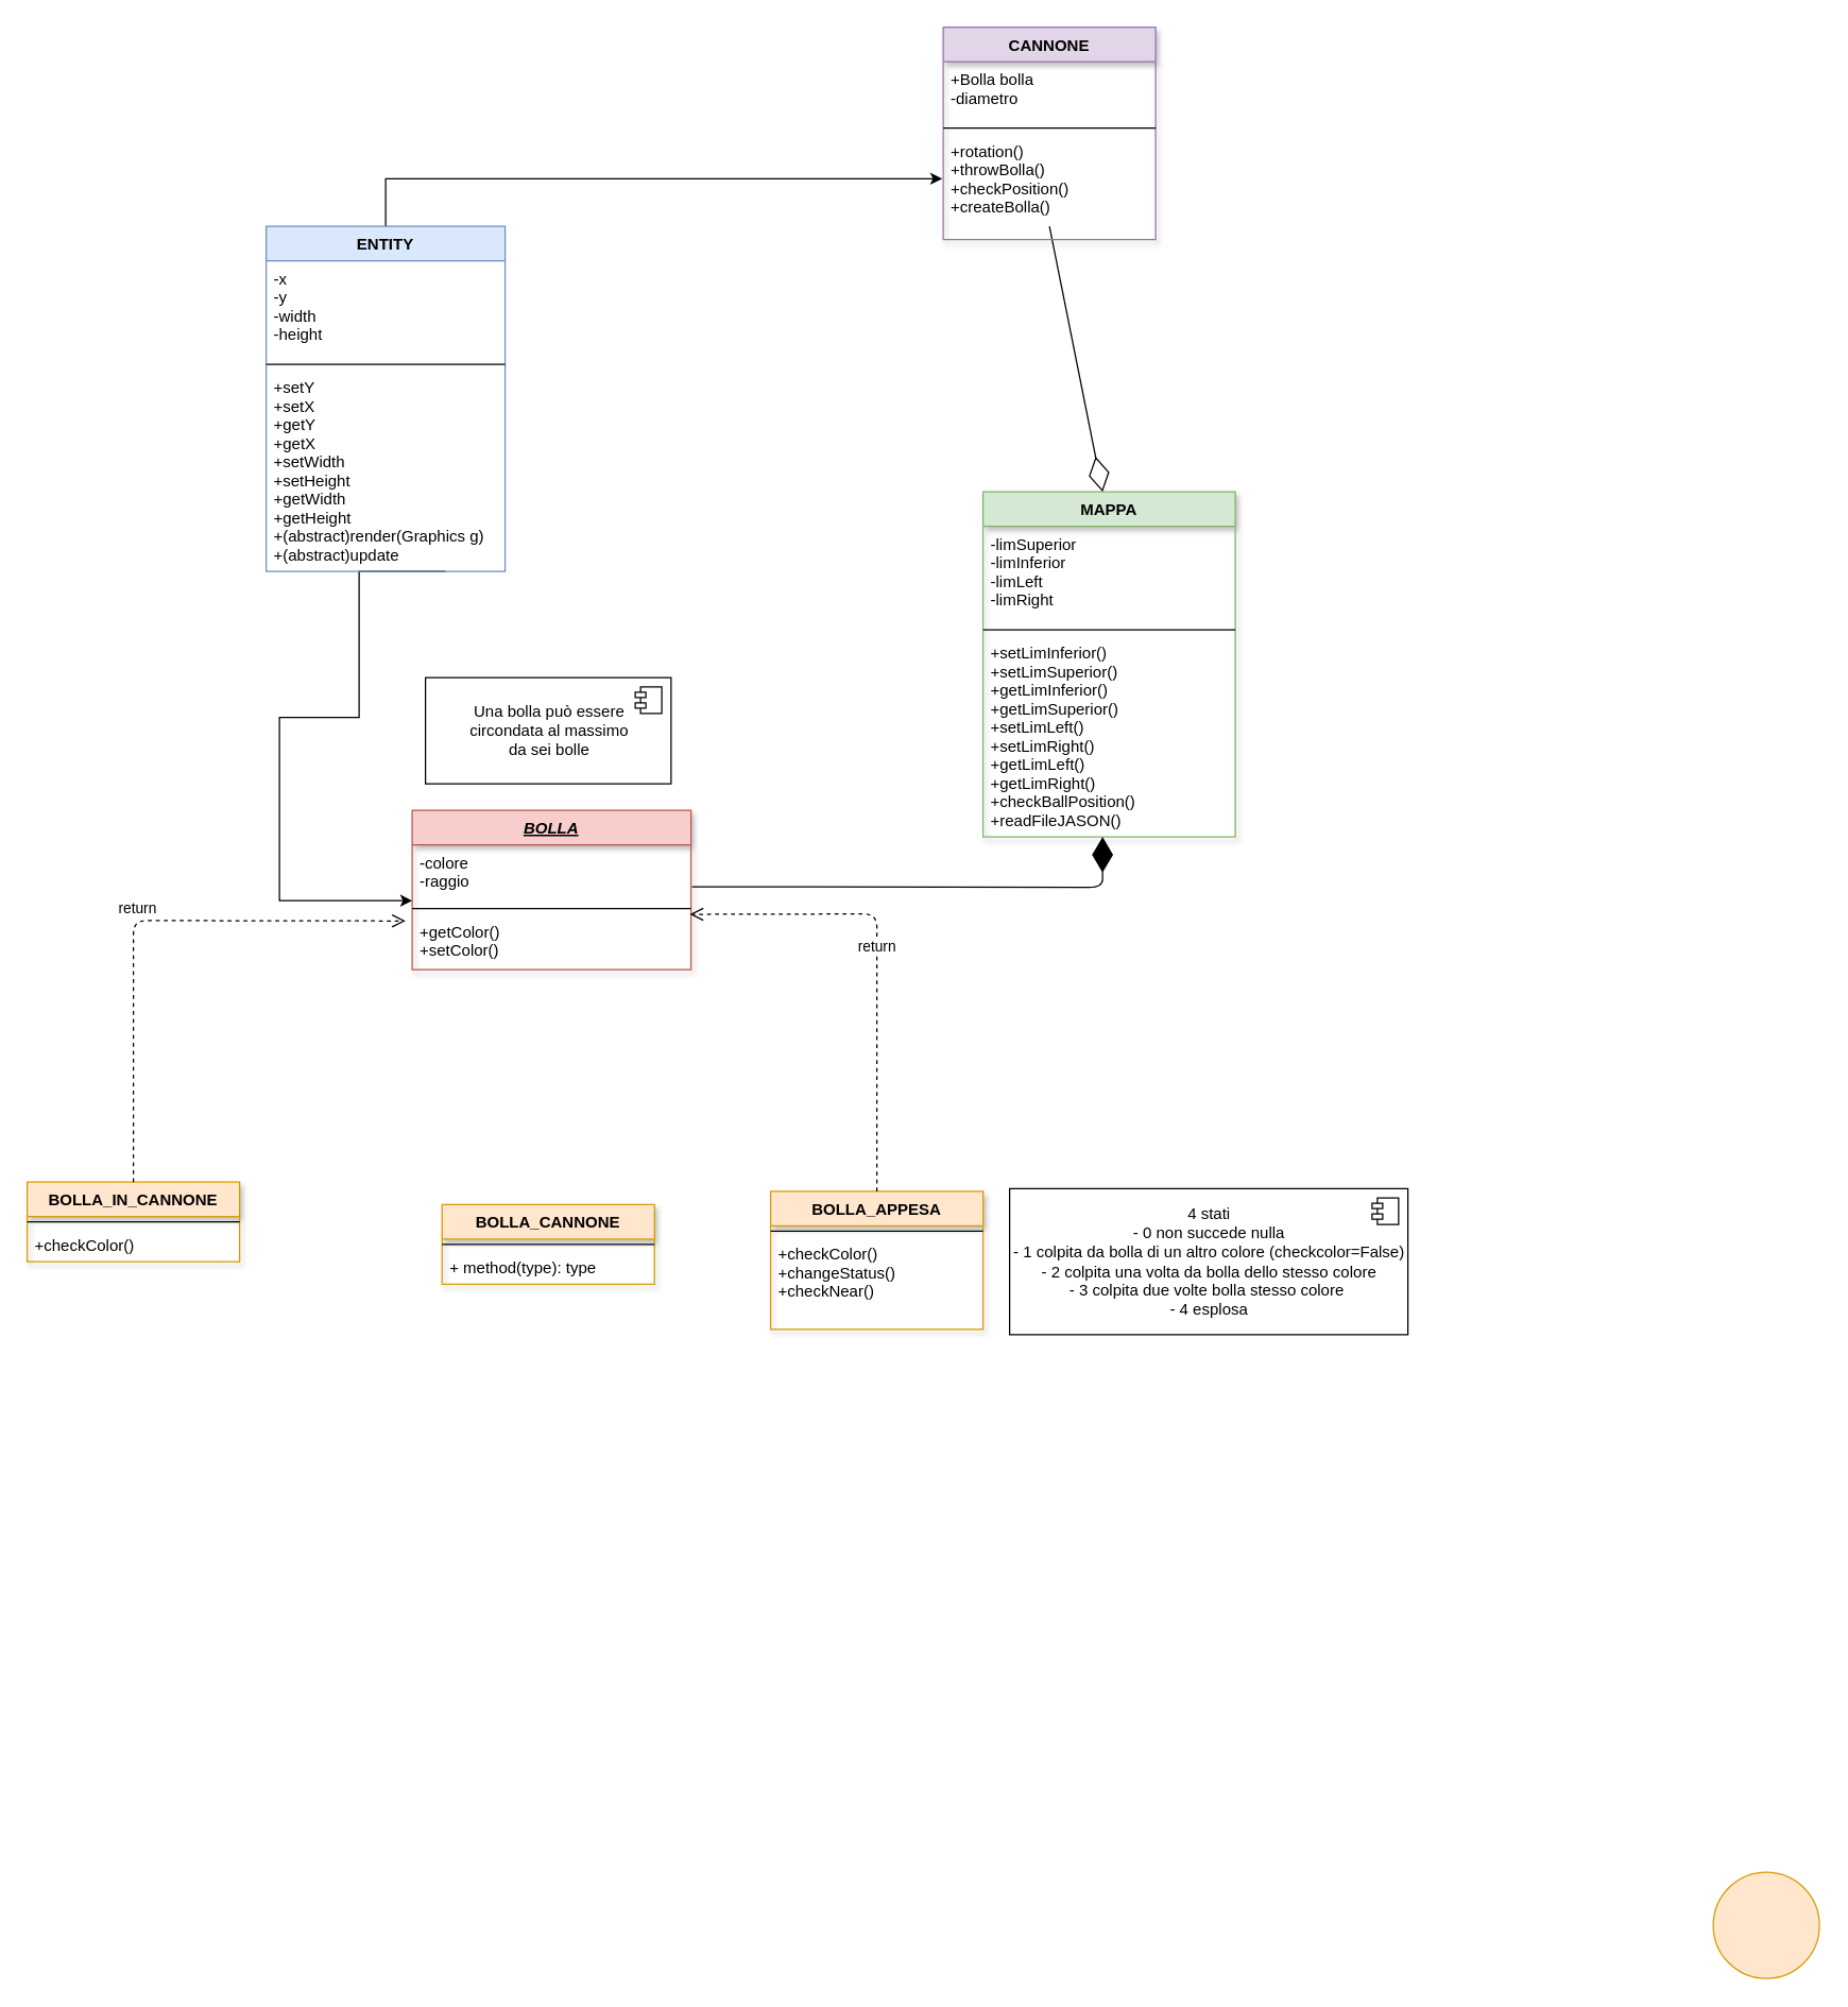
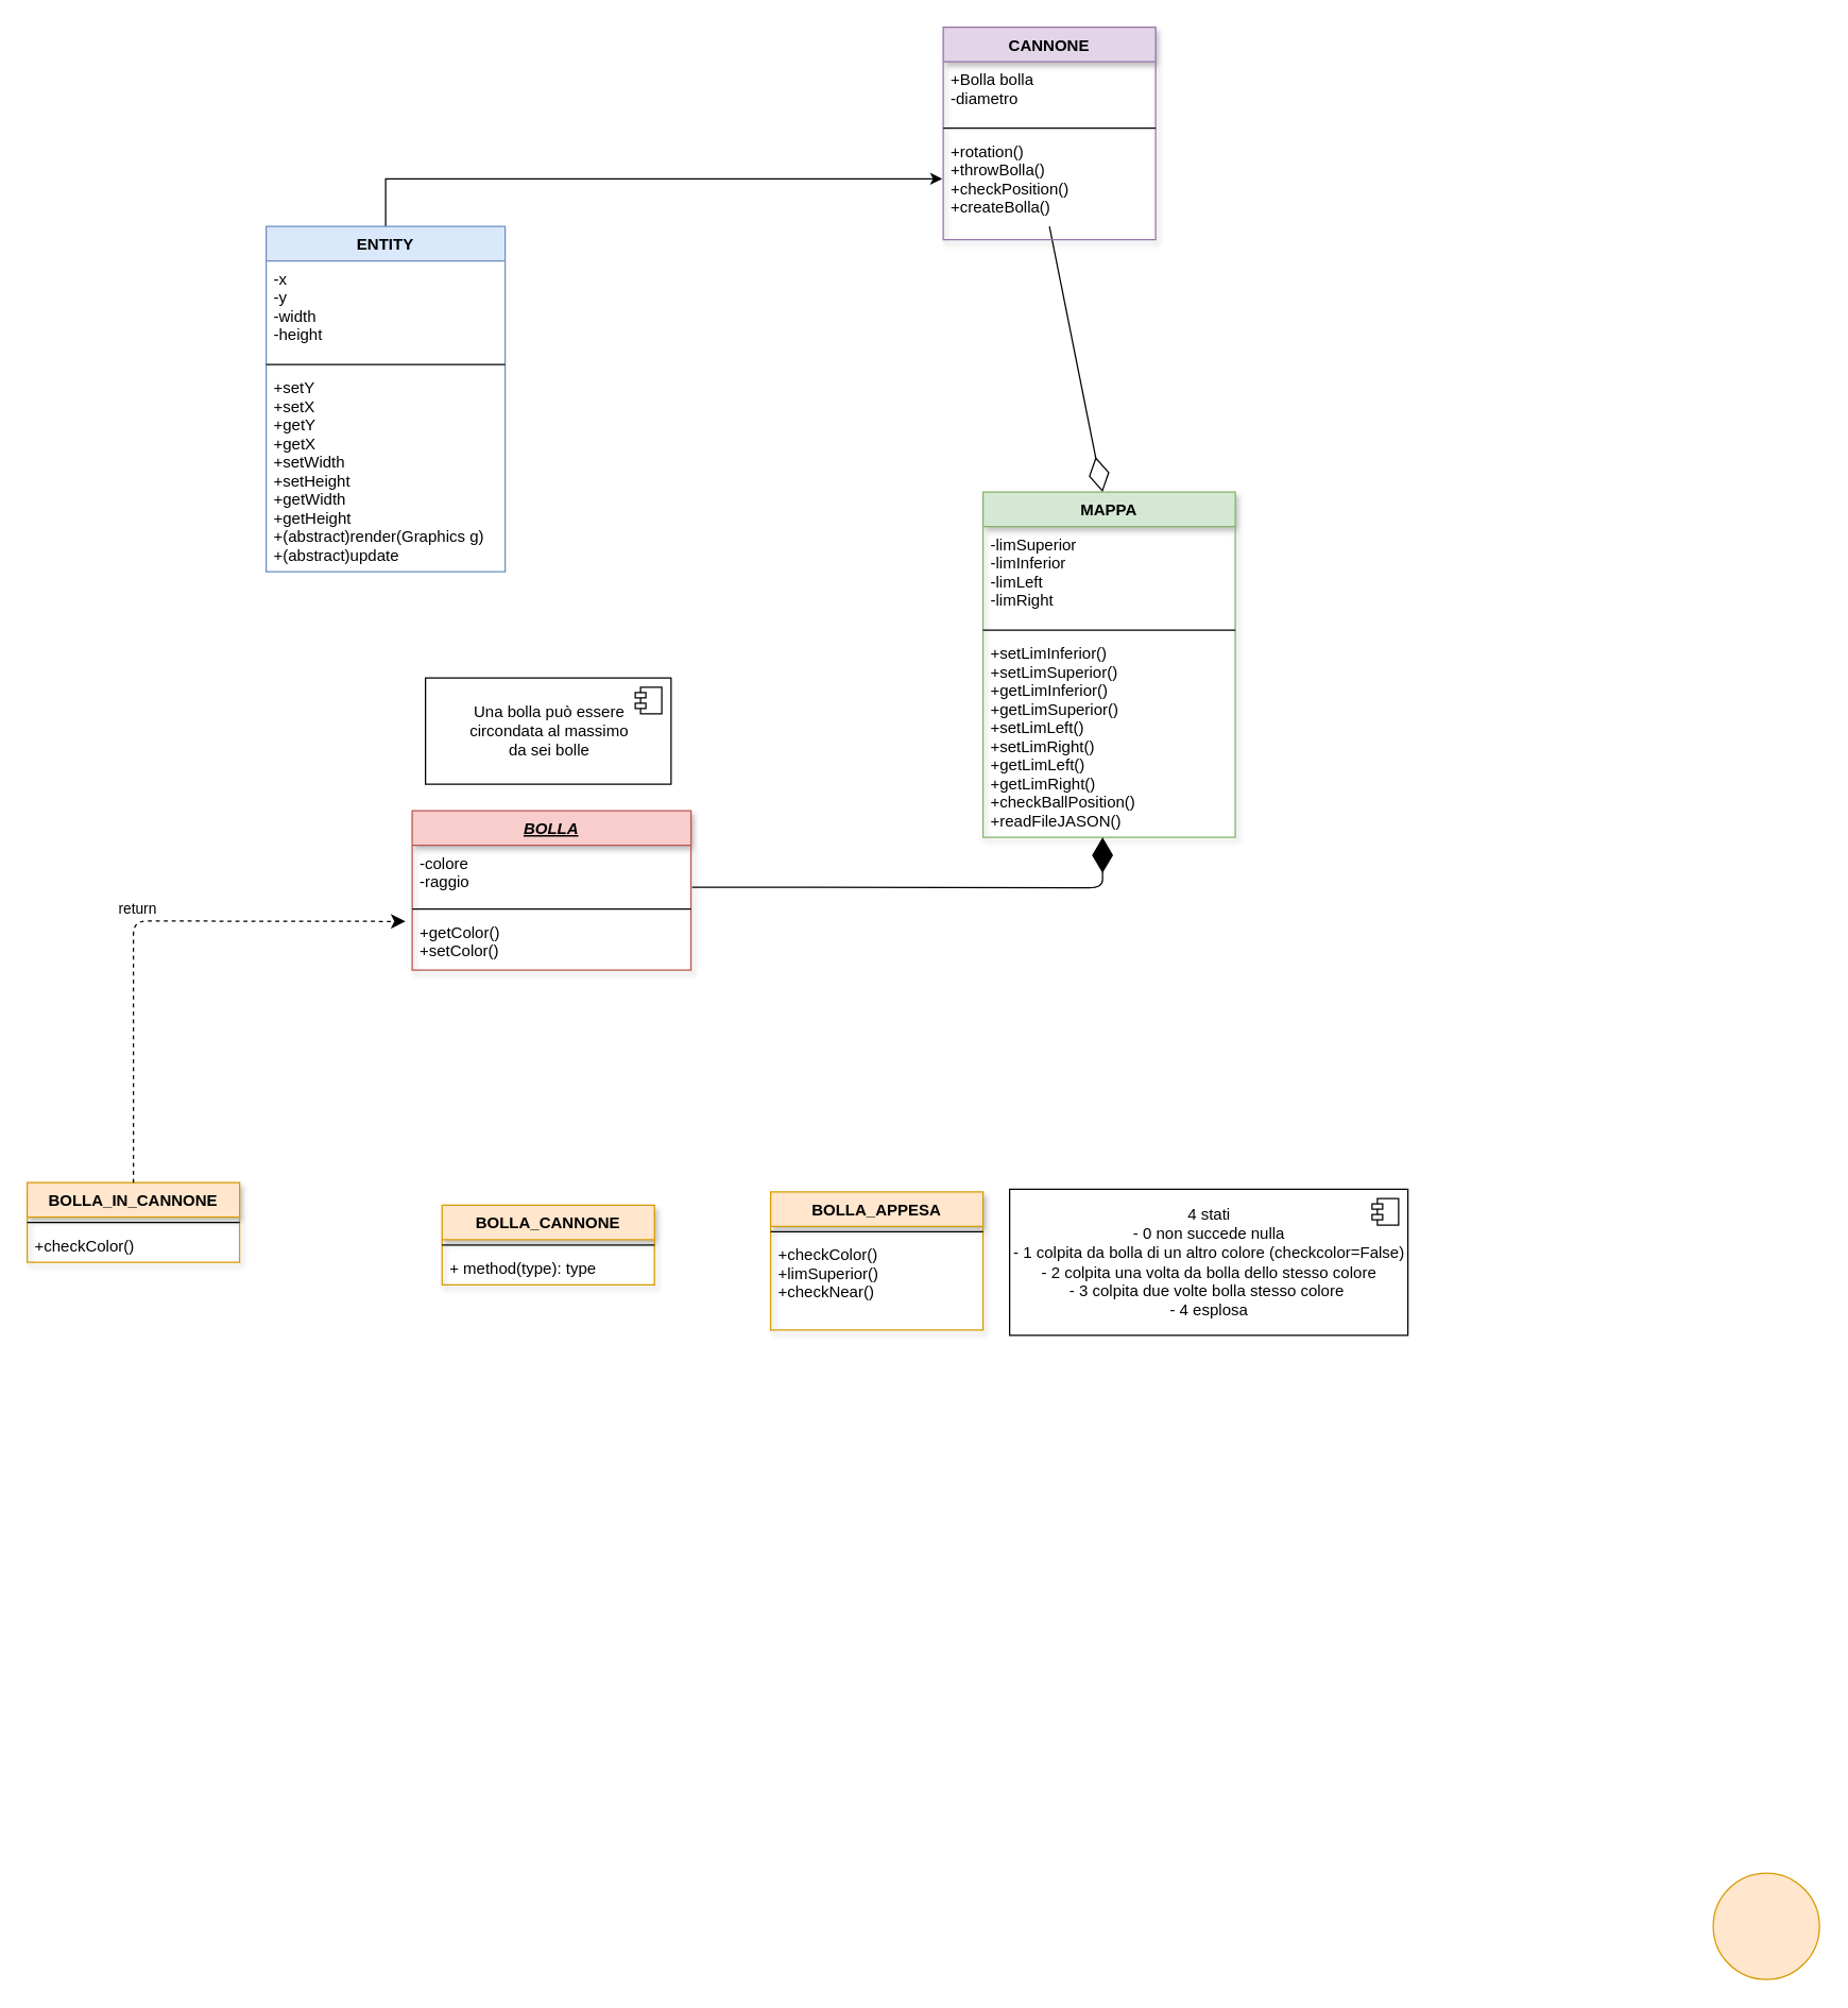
- <mxCell id="27" style="edgeStyle=orthogonalEdgeStyle;rounded=0;orthogonalLoop=1;jettySize=auto;html=1;exitX=0.75;exitY=1;exitDx=0;exitDy=0;" edge="1" parent="1" source="29" target="3"><mxGeometry relative="1" as="geometry"><Array as="points"><mxPoint x="270" y="430" /><mxPoint x="270" y="540" /><mxPoint x="210" y="540" /><mxPoint x="210" y="678" /></Array></mxGeometry></mxCell>
- <mxCell id="25" value="return" style="html=1;verticalAlign=bottom;endArrow=open;dashed=1;endSize=8;entryX=-0.024;entryY=0.127;entryDx=0;entryDy=0;entryPerimeter=0;" parent="1" source="6" target="5" edge="1"><mxGeometry x="-0.004" relative="1" as="geometry"><mxPoint x="-150" y="676" as="sourcePoint" /><mxPoint x="16" y="506" as="targetPoint" /><Array as="points"><mxPoint x="100" y="693" /></Array><mxPoint as="offset" /></mxGeometry></mxCell>
+ <mxCell id="25" value="return" style="html=1;verticalAlign=bottom;endArrow=classic;dashed=1;endSize=8;entryX=-0.024;entryY=0.127;entryDx=0;entryDy=0;entryPerimeter=0;" parent="1" source="6" target="5" edge="1"><mxGeometry x="-0.004" relative="1" as="geometry"><mxPoint x="-150" y="676" as="sourcePoint" /><mxPoint x="16" y="506" as="targetPoint" /><Array as="points"><mxPoint x="100" y="693" /></Array><mxPoint as="offset" /></mxGeometry></mxCell>
- <mxCell id="22" value="return" style="html=1;verticalAlign=bottom;endArrow=open;dashed=1;endSize=8;exitX=0.5;exitY=0;exitDx=0;exitDy=0;entryX=0.996;entryY=0.008;entryDx=0;entryDy=0;entryPerimeter=0;" parent="1" source="12" target="5" edge="1"><mxGeometry relative="1" as="geometry"><mxPoint x="700" y="897" as="sourcePoint" /><mxPoint x="620" y="897" as="targetPoint" /><Array as="points"><mxPoint x="660" y="720" /><mxPoint x="660" y="688" /></Array></mxGeometry></mxCell>
- <mxCell id="14" value="+checkColor()&#10;+changeStatus()&#10;+checkNear()&#10;" style="text;strokeColor=none;fillColor=none;align=left;verticalAlign=top;spacingLeft=4;spacingRight=4;overflow=hidden;rotatable=0;points=[[0,0.5],[1,0.5]];portConstraint=eastwest;" parent="12" vertex="1"><mxGeometry y="34" width="160" height="70" as="geometry" /></mxCell>
+ <mxCell id="14" value="+checkColor()&#10;+limSuperior()&#10;+checkNear()&#10;" style="text;strokeColor=none;fillColor=none;align=left;verticalAlign=top;spacingLeft=4;spacingRight=4;overflow=hidden;rotatable=0;points=[[0,0.5],[1,0.5]];portConstraint=eastwest;" parent="12" vertex="1"><mxGeometry y="34" width="160" height="70" as="geometry" /></mxCell>
